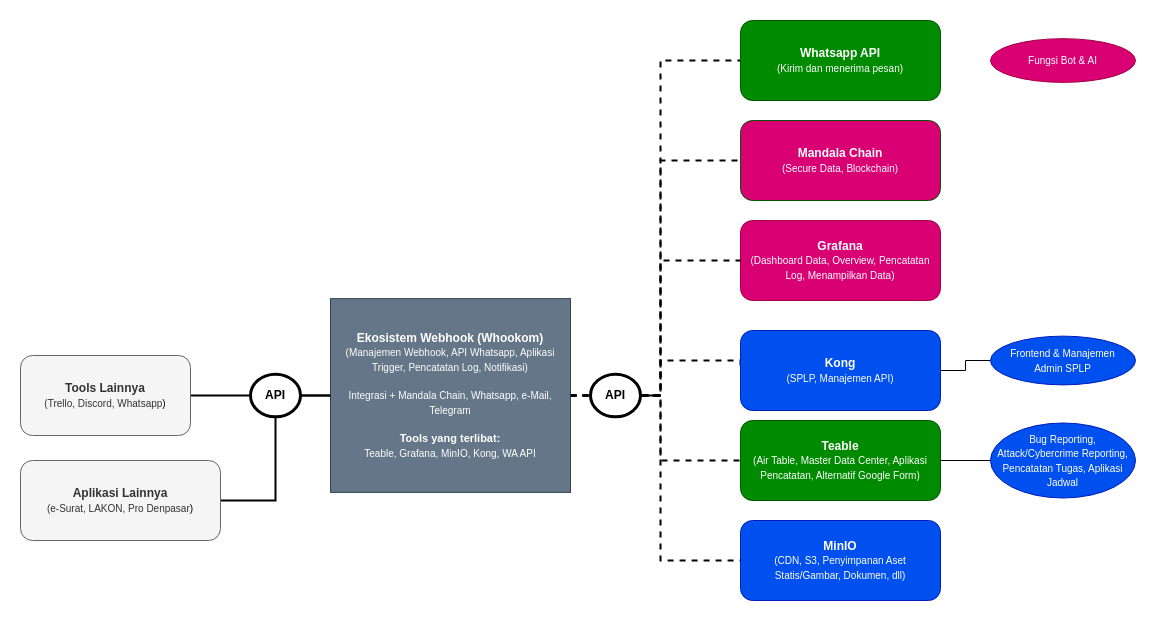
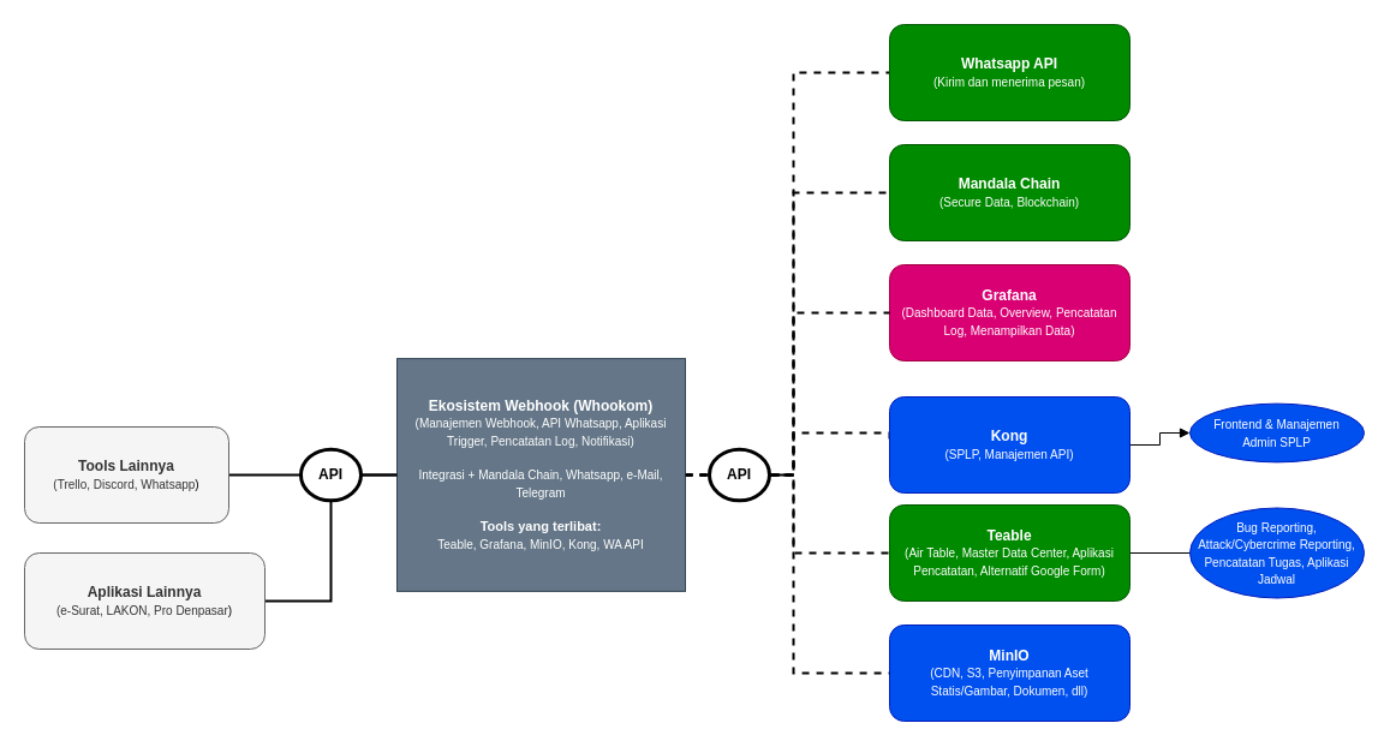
- <mxCell id="21" value="&lt;span style=&quot;font-size: 10px;&quot;&gt;Fungsi Bot &amp;amp; AI&lt;/span&gt;" style="ellipse;whiteSpace=wrap;html=1;fillColor=#d80073;fontColor=#ffffff;strokeColor=#A50040;" vertex="1" parent="1"><mxGeometry x="990" y="38.13" width="145" height="43.75" as="geometry" /></mxCell>
- <mxCell id="19" value="&lt;b&gt;Mandala Chain&lt;/b&gt;&lt;div&gt;&lt;font style=&quot;font-size: 10px;&quot;&gt;(Secure Data, Blockchain)&lt;/font&gt;&lt;/div&gt;" style="rounded=1;whiteSpace=wrap;html=1;fillColor=#d80073;fontColor=#ffffff;strokeColor=#005700;" vertex="1" parent="1"><mxGeometry x="740" y="120" width="200" height="80" as="geometry" /></mxCell>
+ <mxCell id="19" value="&lt;b&gt;Mandala Chain&lt;/b&gt;&lt;div&gt;&lt;font style=&quot;font-size: 10px;&quot;&gt;(Secure Data, Blockchain)&lt;/font&gt;&lt;/div&gt;" style="rounded=1;whiteSpace=wrap;html=1;fillColor=#008a00;fontColor=#ffffff;strokeColor=#005700;" vertex="1" parent="1"><mxGeometry x="740" y="120" width="200" height="80" as="geometry" /></mxCell>
- <mxCell id="14" style="edgeStyle=orthogonalEdgeStyle;rounded=0;orthogonalLoop=1;jettySize=auto;html=1;entryX=0;entryY=0.5;entryDx=0;entryDy=0;strokeWidth=1;endArrow=none;startFill=0;" edge="1" parent="1" source="15" target="18"><mxGeometry relative="1" as="geometry" /></mxCell>
+ <mxCell id="14" style="edgeStyle=orthogonalEdgeStyle;rounded=0;orthogonalLoop=1;jettySize=auto;html=1;entryX=0;entryY=0.5;entryDx=0;entryDy=0;strokeWidth=1;endArrow=block;startFill=0;" edge="1" parent="1" source="15" target="18"><mxGeometry relative="1" as="geometry" /></mxCell>
